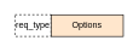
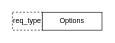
- <mxCell id="3" value="Options" style="rounded=0;whiteSpace=wrap;html=1;fillColor=#ffe6cc;" vertex="1" parent="1"><mxGeometry x="70" y="20" width="100" height="30" as="geometry" /></mxCell>
+ <mxCell id="3" value="Options" style="rounded=0;whiteSpace=wrap;html=1;" vertex="1" parent="1"><mxGeometry x="70" y="20" width="100" height="30" as="geometry" /></mxCell>
